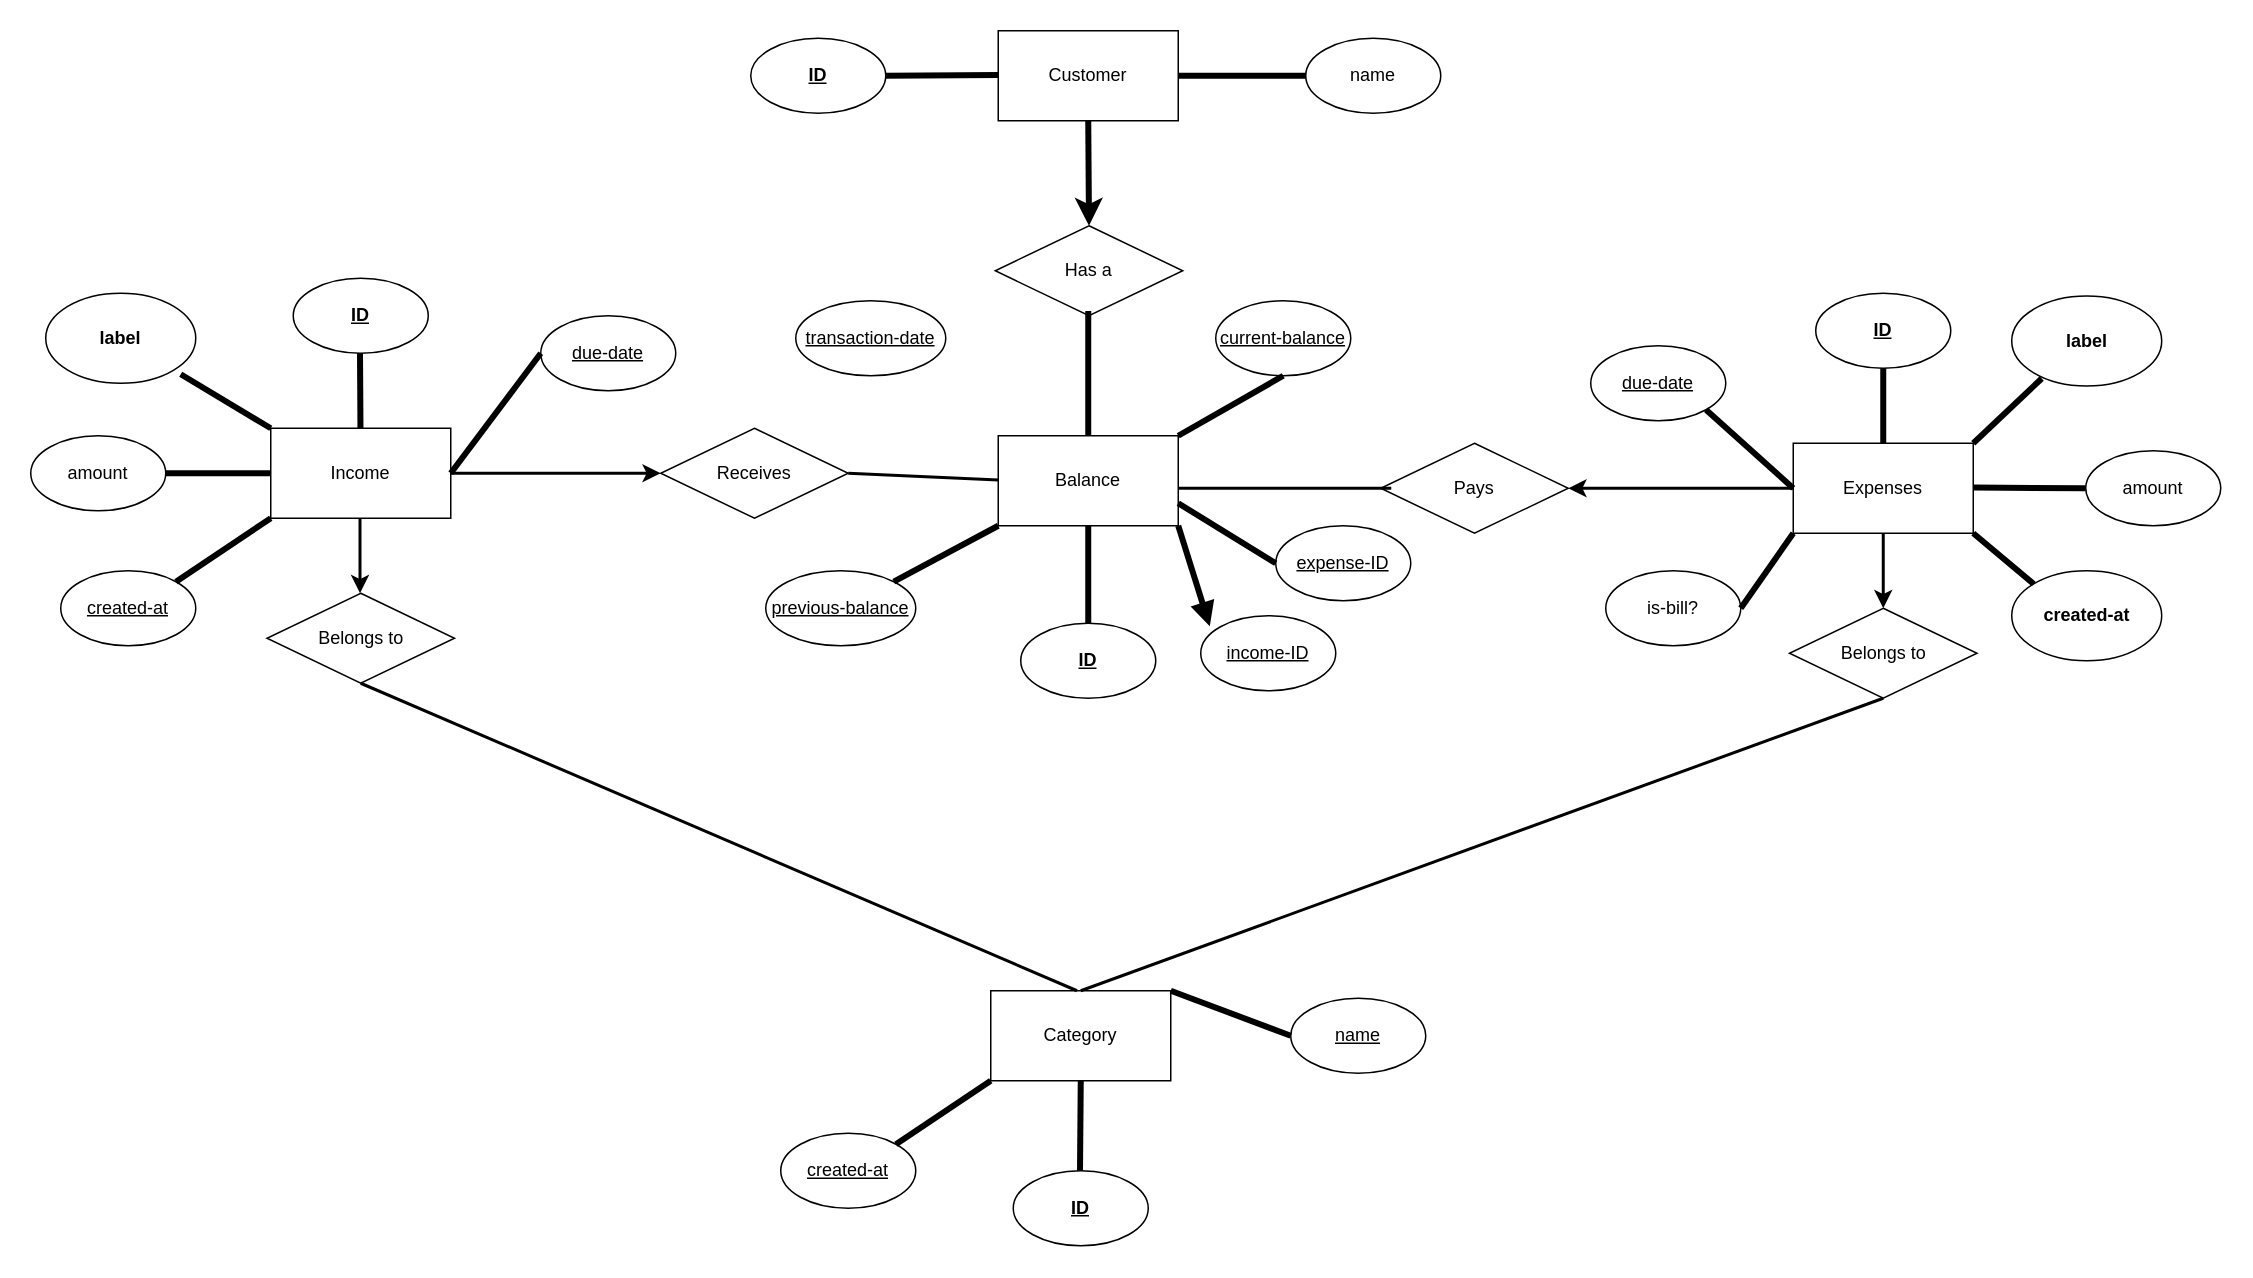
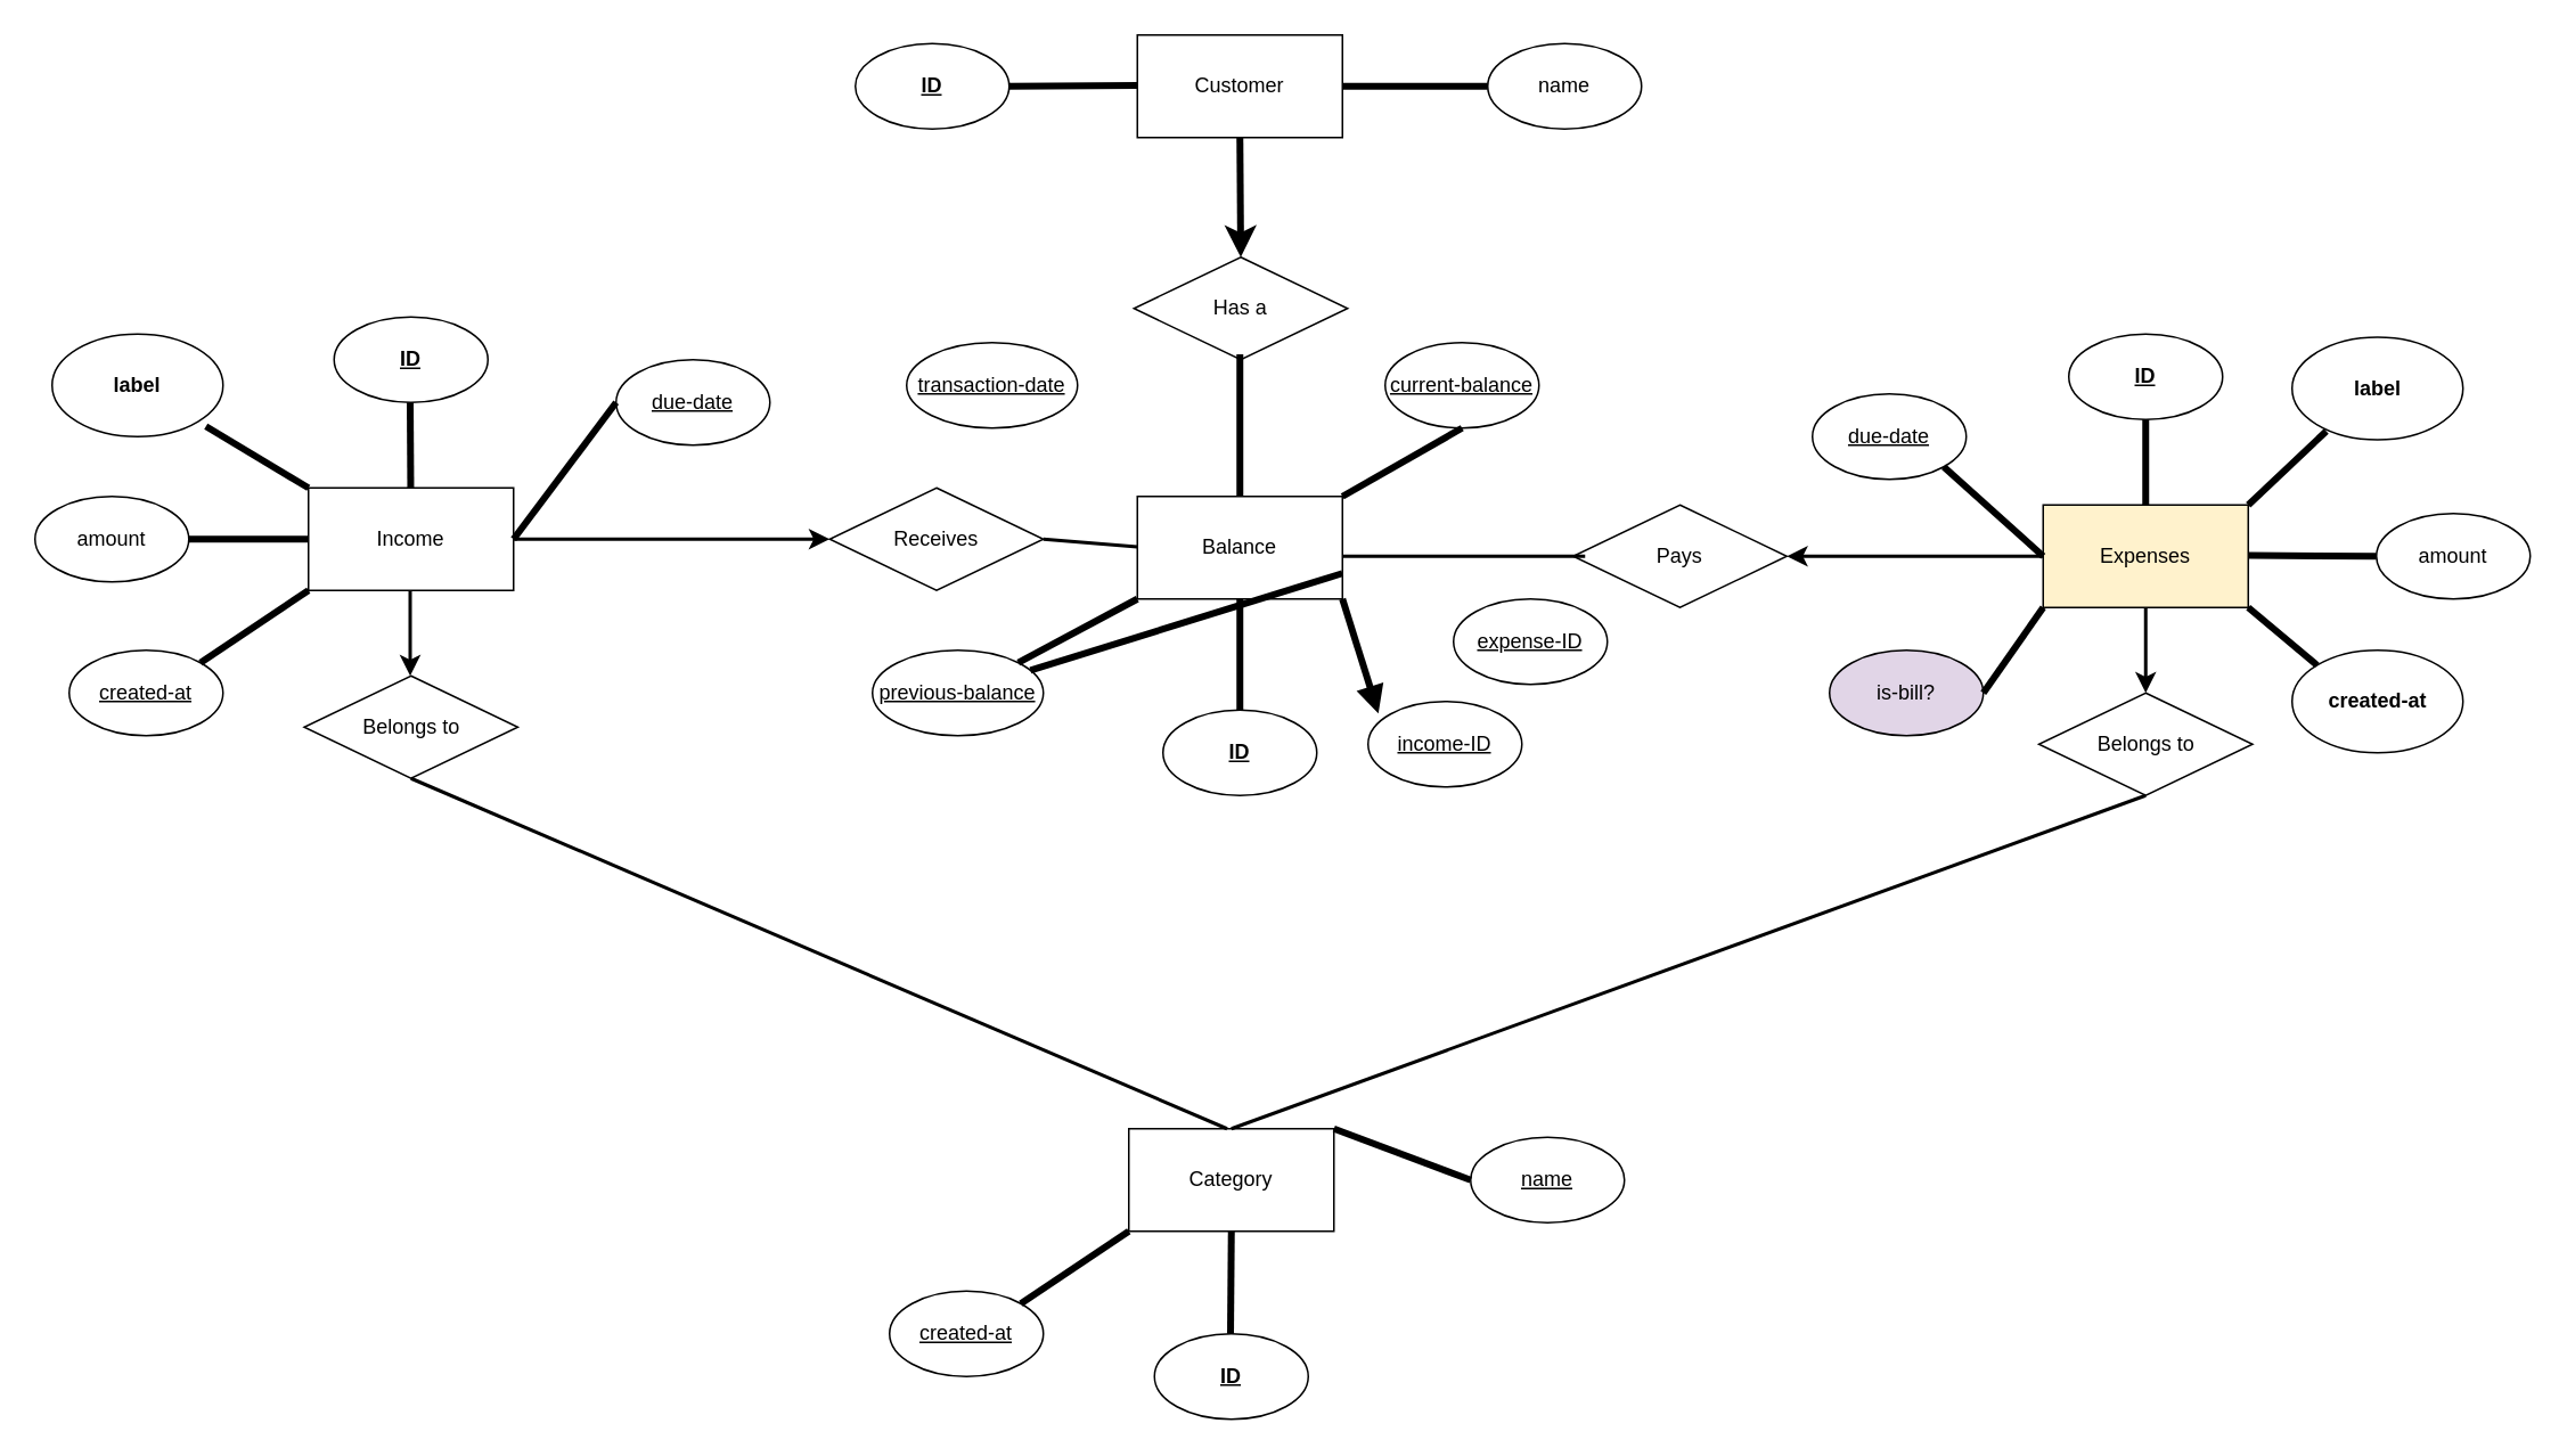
- <mxCell id="41" value="Receives" style="rhombus;whiteSpace=wrap;html=1;" parent="1" vertex="1"><mxGeometry x="440" y="285" width="125" height="60" as="geometry" /></mxCell>
+ <mxCell id="41" value="Receives" style="rhombus;whiteSpace=wrap;html=1;" parent="1" vertex="1"><mxGeometry x="485" y="285" width="125" height="60" as="geometry" /></mxCell>
- <mxCell id="3" value="Expenses" style="rounded=0;whiteSpace=wrap;html=1;" parent="1" vertex="1"><mxGeometry x="1195" y="295" width="120" height="60" as="geometry" /></mxCell>
+ <mxCell id="3" value="Expenses" style="rounded=0;whiteSpace=wrap;html=1;fillColor=#fff2cc;" parent="1" vertex="1"><mxGeometry x="1195" y="295" width="120" height="60" as="geometry" /></mxCell>
- <mxCell id="54" value="" style="endArrow=none;html=1;strokeColor=default;strokeWidth=4;entryX=0;entryY=0.5;entryDx=0;entryDy=0;exitX=1;exitY=0.75;exitDx=0;exitDy=0;" parent="1" source="13" target="51" edge="1"><mxGeometry width="50" height="50" relative="1" as="geometry"><mxPoint x="790" y="340" as="sourcePoint" /><mxPoint x="816.03" y="427" as="targetPoint" /></mxGeometry></mxCell>
+ <mxCell id="54" value="" style="endArrow=none;html=1;strokeColor=default;strokeWidth=4;exitX=1;exitY=0.75;exitDx=0;exitDy=0;" parent="1" source="13" target="49" edge="1"><mxGeometry width="50" height="50" relative="1" as="geometry"><mxPoint x="790" y="340" as="sourcePoint" /><mxPoint x="816.03" y="427" as="targetPoint" /></mxGeometry></mxCell>
- <mxCell id="55" value="is-bill?" style="ellipse;whiteSpace=wrap;html=1;" parent="1" vertex="1"><mxGeometry x="1070" y="380" width="90" height="50" as="geometry" /></mxCell>
+ <mxCell id="55" value="is-bill?" style="ellipse;whiteSpace=wrap;html=1;fillColor=#e1d5e7;" parent="1" vertex="1"><mxGeometry x="1070" y="380" width="90" height="50" as="geometry" /></mxCell>
